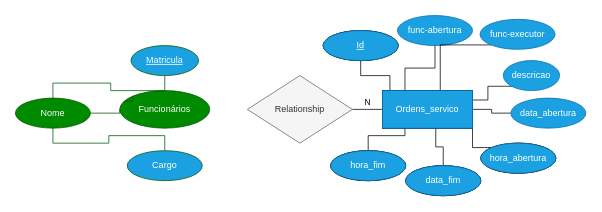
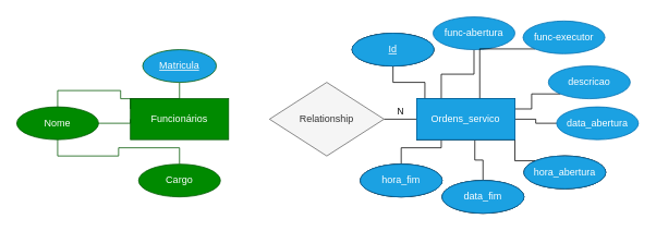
- <mxCell id="20" value="descricao" style="ellipse;whiteSpace=wrap;html=1;align=center;fillColor=#1ba1e2;fontColor=#ffffff;strokeColor=#006EAF;" vertex="1" parent="1"><mxGeometry x="670" y="80" width="75" height="40" as="geometry" /></mxCell>
+ <mxCell id="20" value="descricao" style="ellipse;whiteSpace=wrap;html=1;align=center;fillColor=#1ba1e2;fontColor=#ffffff;strokeColor=#006EAF;" vertex="1" parent="1"><mxGeometry x="670" y="80" width="100" height="40" as="geometry" /></mxCell>
- <mxCell id="2" value="Funcionários" style="ellipse;whiteSpace=wrap;html=1;align=center;fillColor=#008a00;fontColor=#ffffff;strokeColor=#005700;" parent="1" vertex="1"><mxGeometry x="159" y="120" width="120" height="50" as="geometry" /></mxCell>
+ <mxCell id="2" value="Funcionários" style="whiteSpace=wrap;html=1;align=center;fillColor=#008a00;fontColor=#ffffff;strokeColor=#005700;" parent="1" vertex="1"><mxGeometry x="159" y="120" width="120" height="50" as="geometry" /></mxCell>
- <mxCell id="11" value="Cargo" style="ellipse;whiteSpace=wrap;html=1;align=center;fillColor=#1ba1e2;fontColor=#ffffff;strokeColor=#005700;" vertex="1" parent="1"><mxGeometry x="169" y="200" width="100" height="40" as="geometry" /></mxCell>
+ <mxCell id="11" value="Cargo" style="ellipse;whiteSpace=wrap;html=1;align=center;fillColor=#008a00;fontColor=#ffffff;strokeColor=#005700;" vertex="1" parent="1"><mxGeometry x="169" y="200" width="100" height="40" as="geometry" /></mxCell>
